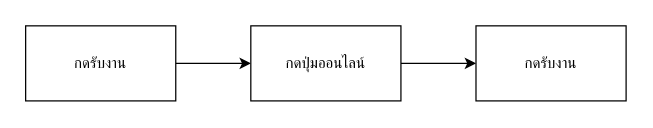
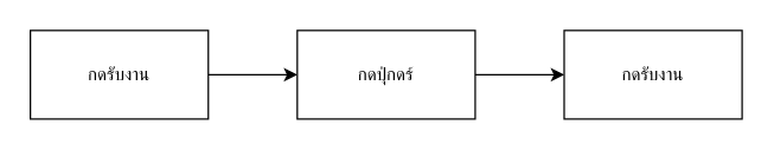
- <mxCell id="5" value="กดปุ่มออนไลน์" style="rounded=0;whiteSpace=wrap;html=1;" vertex="1" parent="1"><mxGeometry x="200" y="20" width="120" height="60" as="geometry" /></mxCell>
+ <mxCell id="5" value="กดปุ่กดร์" style="rounded=0;whiteSpace=wrap;html=1;" vertex="1" parent="1"><mxGeometry x="200" y="20" width="120" height="60" as="geometry" /></mxCell>
